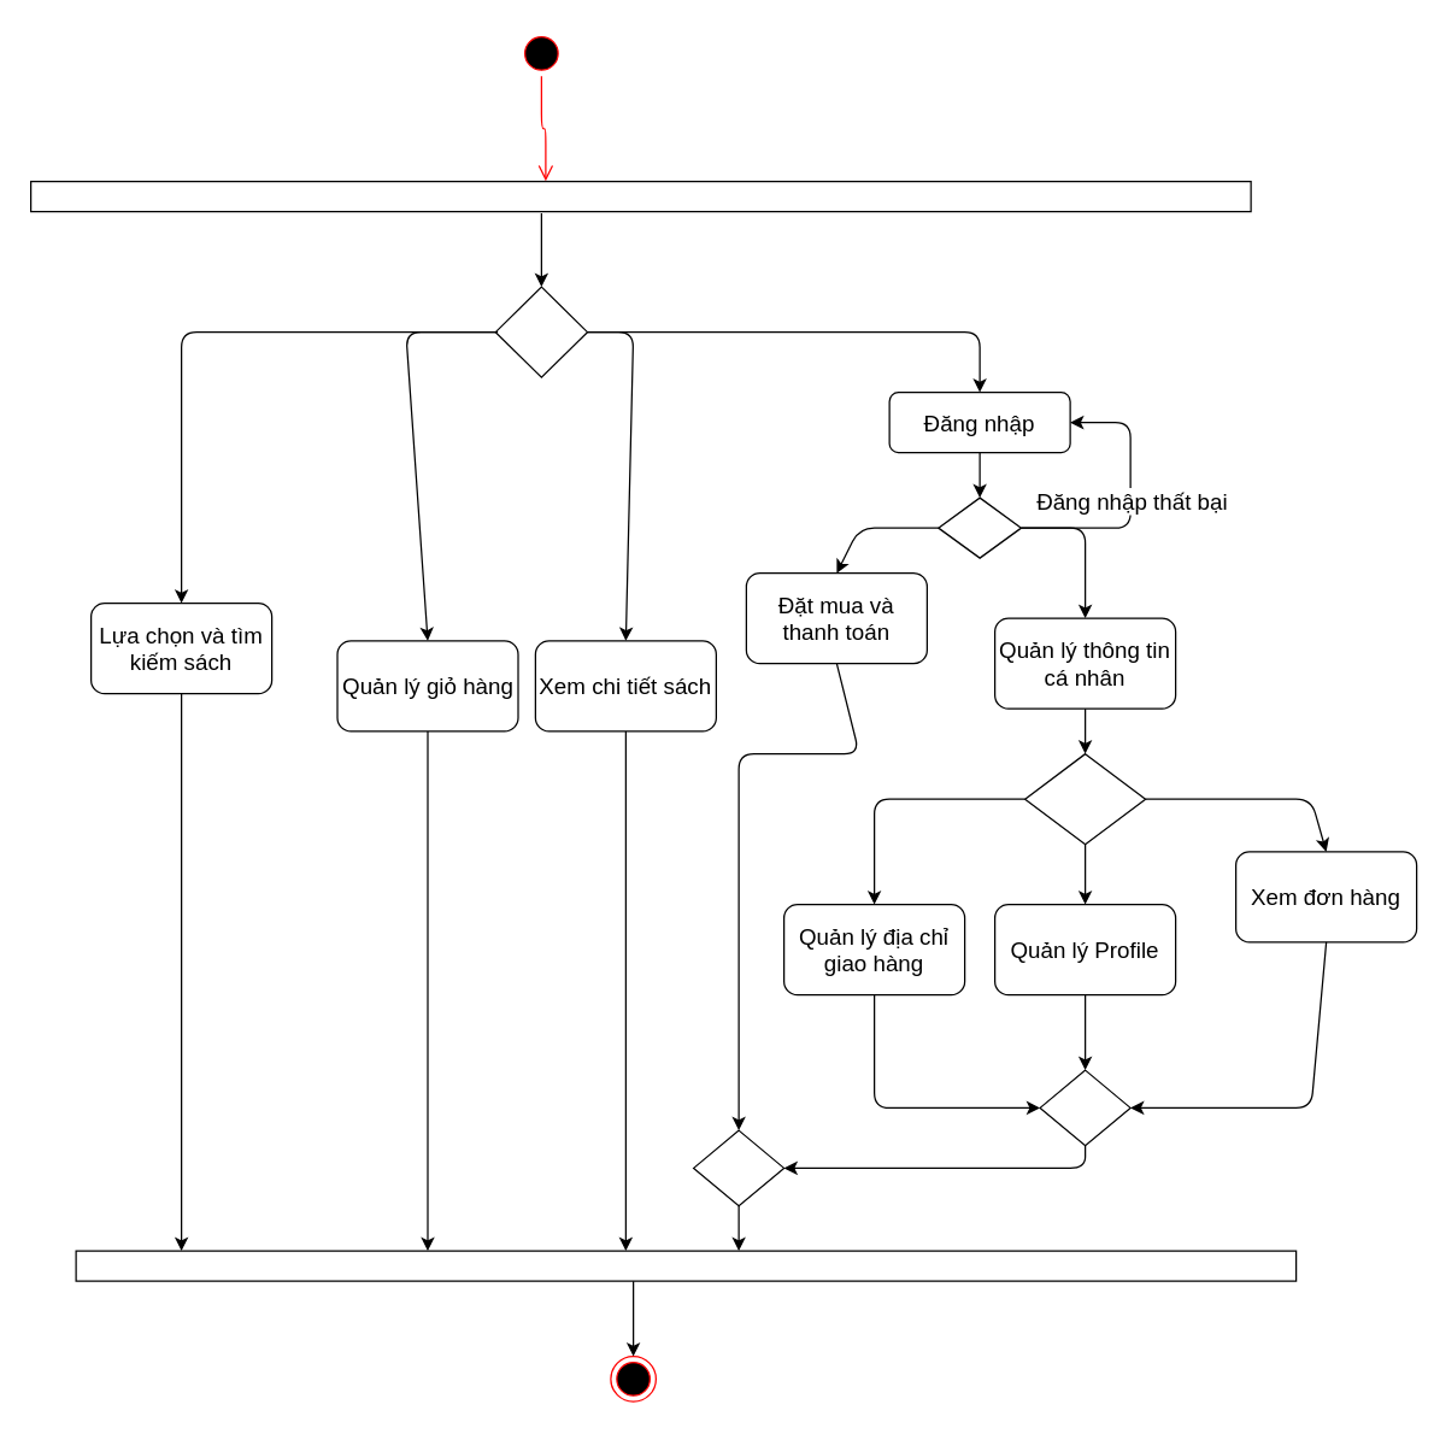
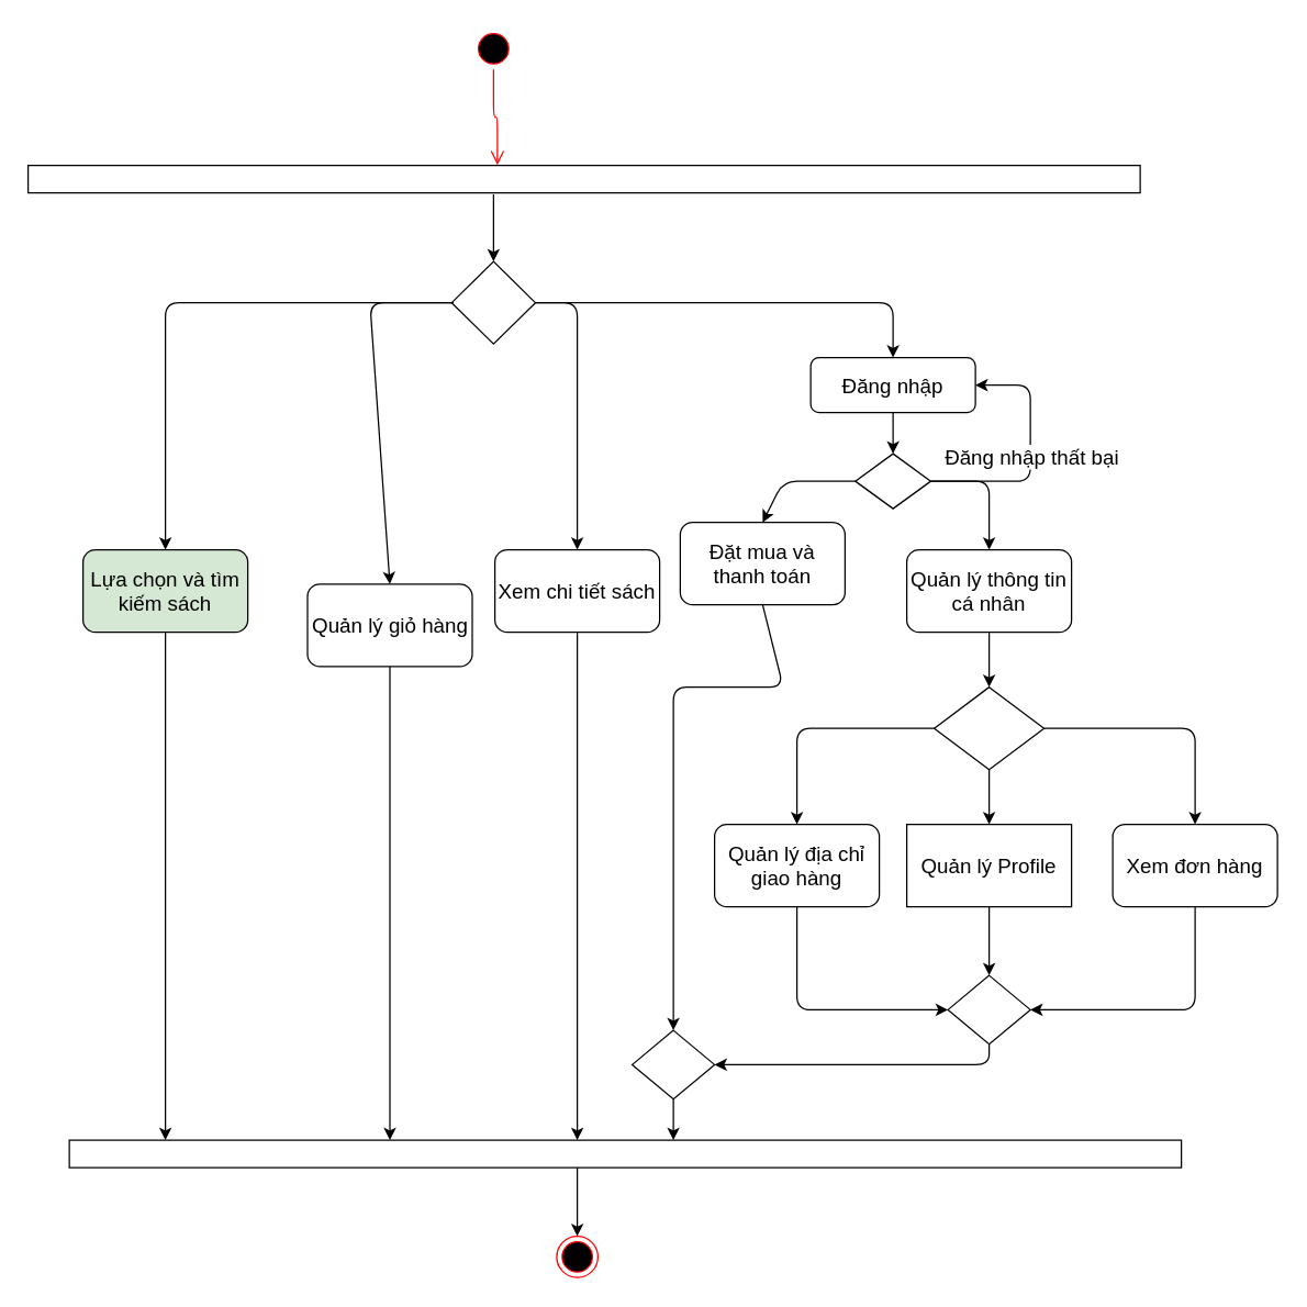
- <mxCell id="7" value="Lựa chọn và tìm kiếm sách" style="rounded=1;whiteSpace=wrap;html=1;fontSize=15;" vertex="1" parent="1"><mxGeometry x="60" y="400" width="120" height="60" as="geometry" /></mxCell>
+ <mxCell id="7" value="Lựa chọn và tìm kiếm sách" style="rounded=1;whiteSpace=wrap;html=1;fontSize=15;fillColor=#d5e8d4;" vertex="1" parent="1"><mxGeometry x="60" y="400" width="120" height="60" as="geometry" /></mxCell>
- <mxCell id="11" value="Quản lý thông tin cá nhân" style="rounded=1;whiteSpace=wrap;html=1;fontSize=15;" vertex="1" parent="1"><mxGeometry x="660" y="410" width="120" height="60" as="geometry" /></mxCell>
+ <mxCell id="11" value="Quản lý thông tin cá nhân" style="rounded=1;whiteSpace=wrap;html=1;fontSize=15;" vertex="1" parent="1"><mxGeometry x="660" y="400" width="120" height="60" as="geometry" /></mxCell>
- <mxCell id="9" value="Xem chi tiết sách" style="rounded=1;whiteSpace=wrap;html=1;fontSize=15;" vertex="1" parent="1"><mxGeometry x="355" y="425" width="120" height="60" as="geometry" /></mxCell>
+ <mxCell id="9" value="Xem chi tiết sách" style="rounded=1;whiteSpace=wrap;html=1;fontSize=15;" vertex="1" parent="1"><mxGeometry x="360" y="400" width="120" height="60" as="geometry" /></mxCell>
- <mxCell id="15" value="Xem đơn hàng" style="rounded=1;whiteSpace=wrap;html=1;fontSize=15;" vertex="1" parent="1"><mxGeometry x="820" y="565" width="120" height="60" as="geometry" /></mxCell>
+ <mxCell id="15" value="Xem đơn hàng" style="rounded=1;whiteSpace=wrap;html=1;fontSize=15;" vertex="1" parent="1"><mxGeometry x="810" y="600" width="120" height="60" as="geometry" /></mxCell>
- <mxCell id="14" value="Quản lý Profile" style="rounded=1;whiteSpace=wrap;html=1;fontSize=15;" vertex="1" parent="1"><mxGeometry x="660" y="600" width="120" height="60" as="geometry" /></mxCell>
+ <mxCell id="14" value="Quản lý Profile" style="whiteSpace=wrap;html=1;fontSize=15;rounded=0;" vertex="1" parent="1"><mxGeometry x="660" y="600" width="120" height="60" as="geometry" /></mxCell>
